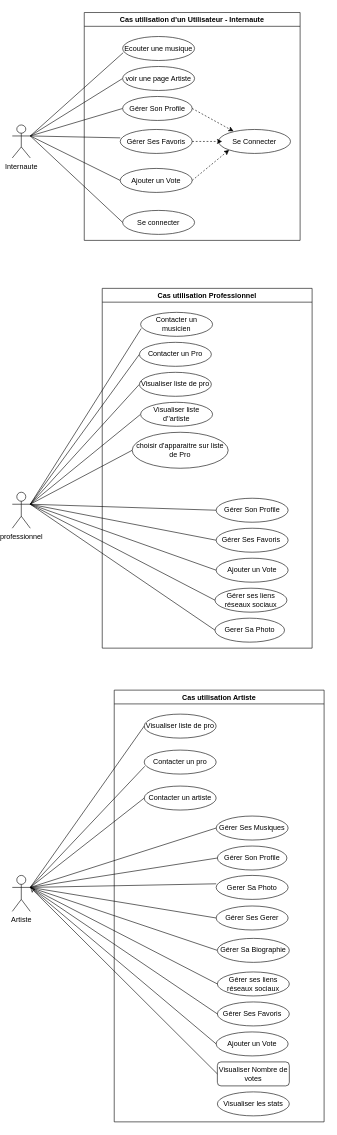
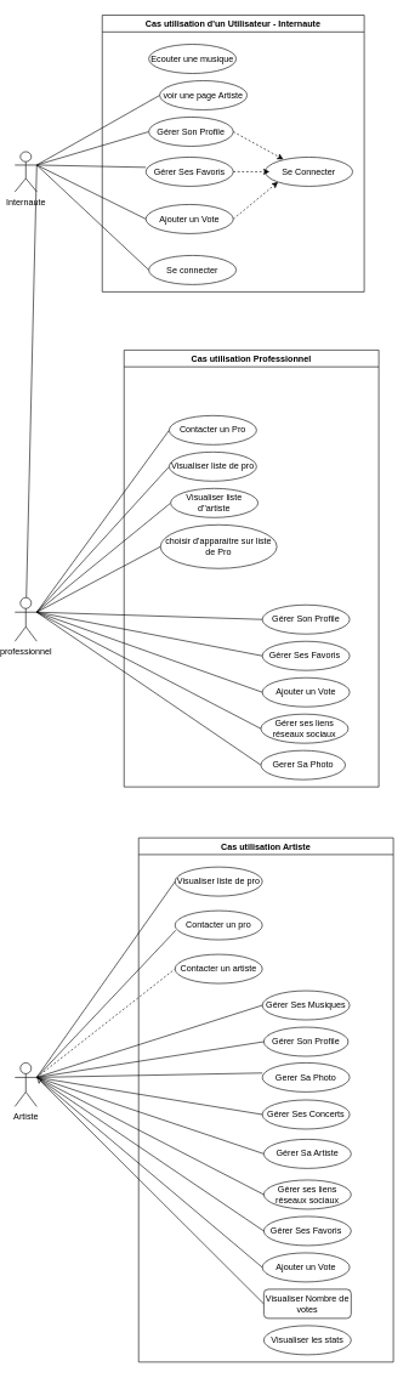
- <mxCell id="9" value="voir une page Artiste" style="ellipse;whiteSpace=wrap;html=1;" parent="8" vertex="1"><mxGeometry x="64" y="90" width="120" height="40" as="geometry" /></mxCell>
+ <mxCell id="9" value="voir une page Artiste" style="ellipse;whiteSpace=wrap;html=1;" parent="8" vertex="1"><mxGeometry x="79" y="90" width="120" height="40" as="geometry" /></mxCell>
- <mxCell id="2" style="edgeStyle=none;rounded=0;orthogonalLoop=1;jettySize=auto;html=1;exitX=1;exitY=0.333;exitDx=0;exitDy=0;exitPerimeter=0;entryX=0.008;entryY=0.675;entryDx=0;entryDy=0;entryPerimeter=0;elbow=vertical;endArrow=none;endFill=0;" parent="1" source="7" target="14" edge="1"><mxGeometry relative="1" as="geometry" /></mxCell>
+ <mxCell id="2" style="edgeStyle=none;rounded=0;orthogonalLoop=1;jettySize=auto;html=1;exitX=1;exitY=0.333;exitDx=0;exitDy=0;exitPerimeter=0;elbow=vertical;endArrow=none;endFill=0;" parent="1" source="7" target="52" edge="1"><mxGeometry relative="1" as="geometry" /></mxCell>
- <mxCell id="58" value="Contacter un musicien" style="ellipse;whiteSpace=wrap;html=1;" parent="53" vertex="1"><mxGeometry x="64" y="40" width="120" height="40" as="geometry" /></mxCell>
- <mxCell id="42" style="edgeStyle=none;rounded=0;orthogonalLoop=1;jettySize=auto;html=1;exitX=1;exitY=0.333;exitDx=0;exitDy=0;exitPerimeter=0;entryX=0.008;entryY=0.675;entryDx=0;entryDy=0;entryPerimeter=0;elbow=vertical;endArrow=none;endFill=0;" parent="1" source="52" target="58" edge="1"><mxGeometry relative="1" as="geometry" /></mxCell>
- <mxCell id="67" style="edgeStyle=none;rounded=0;orthogonalLoop=1;jettySize=auto;html=1;entryX=0;entryY=0.5;entryDx=0;entryDy=0;elbow=vertical;endArrow=none;endFill=0;exitX=1;exitY=0.333;exitDx=0;exitDy=0;exitPerimeter=0;" parent="1" source="25" target="37" edge="1"><mxGeometry relative="1" as="geometry"><mxPoint x="80" y="1520" as="sourcePoint" /><mxPoint x="254" y="1810" as="targetPoint" /></mxGeometry></mxCell>
+ <mxCell id="67" style="edgeStyle=none;rounded=0;orthogonalLoop=1;jettySize=auto;html=1;entryX=0;entryY=0.5;entryDx=0;entryDy=0;elbow=vertical;endArrow=none;endFill=0;exitX=1;exitY=0.333;exitDx=0;exitDy=0;exitPerimeter=0;dashed=1;" parent="1" source="25" target="37" edge="1"><mxGeometry relative="1" as="geometry"><mxPoint x="80" y="1520" as="sourcePoint" /><mxPoint x="254" y="1810" as="targetPoint" /></mxGeometry></mxCell>
- <mxCell id="30" value="Gérer&amp;nbsp;Ses Gerer" style="ellipse;whiteSpace=wrap;html=1;" parent="26" vertex="1"><mxGeometry x="170" y="360" width="120" height="40" as="geometry" /></mxCell>
+ <mxCell id="30" value="Gérer&amp;nbsp;Ses Concerts" style="ellipse;whiteSpace=wrap;html=1;" parent="26" vertex="1"><mxGeometry x="170" y="360" width="120" height="40" as="geometry" /></mxCell>
- <mxCell id="31" value="Gérer&amp;nbsp;Sa Biographie" style="ellipse;whiteSpace=wrap;html=1;" parent="26" vertex="1"><mxGeometry x="172" y="414" width="120" height="40" as="geometry" /></mxCell>
+ <mxCell id="31" value="Gérer&amp;nbsp;Sa Artiste" style="ellipse;whiteSpace=wrap;html=1;" parent="26" vertex="1"><mxGeometry x="172" y="414" width="120" height="40" as="geometry" /></mxCell>
